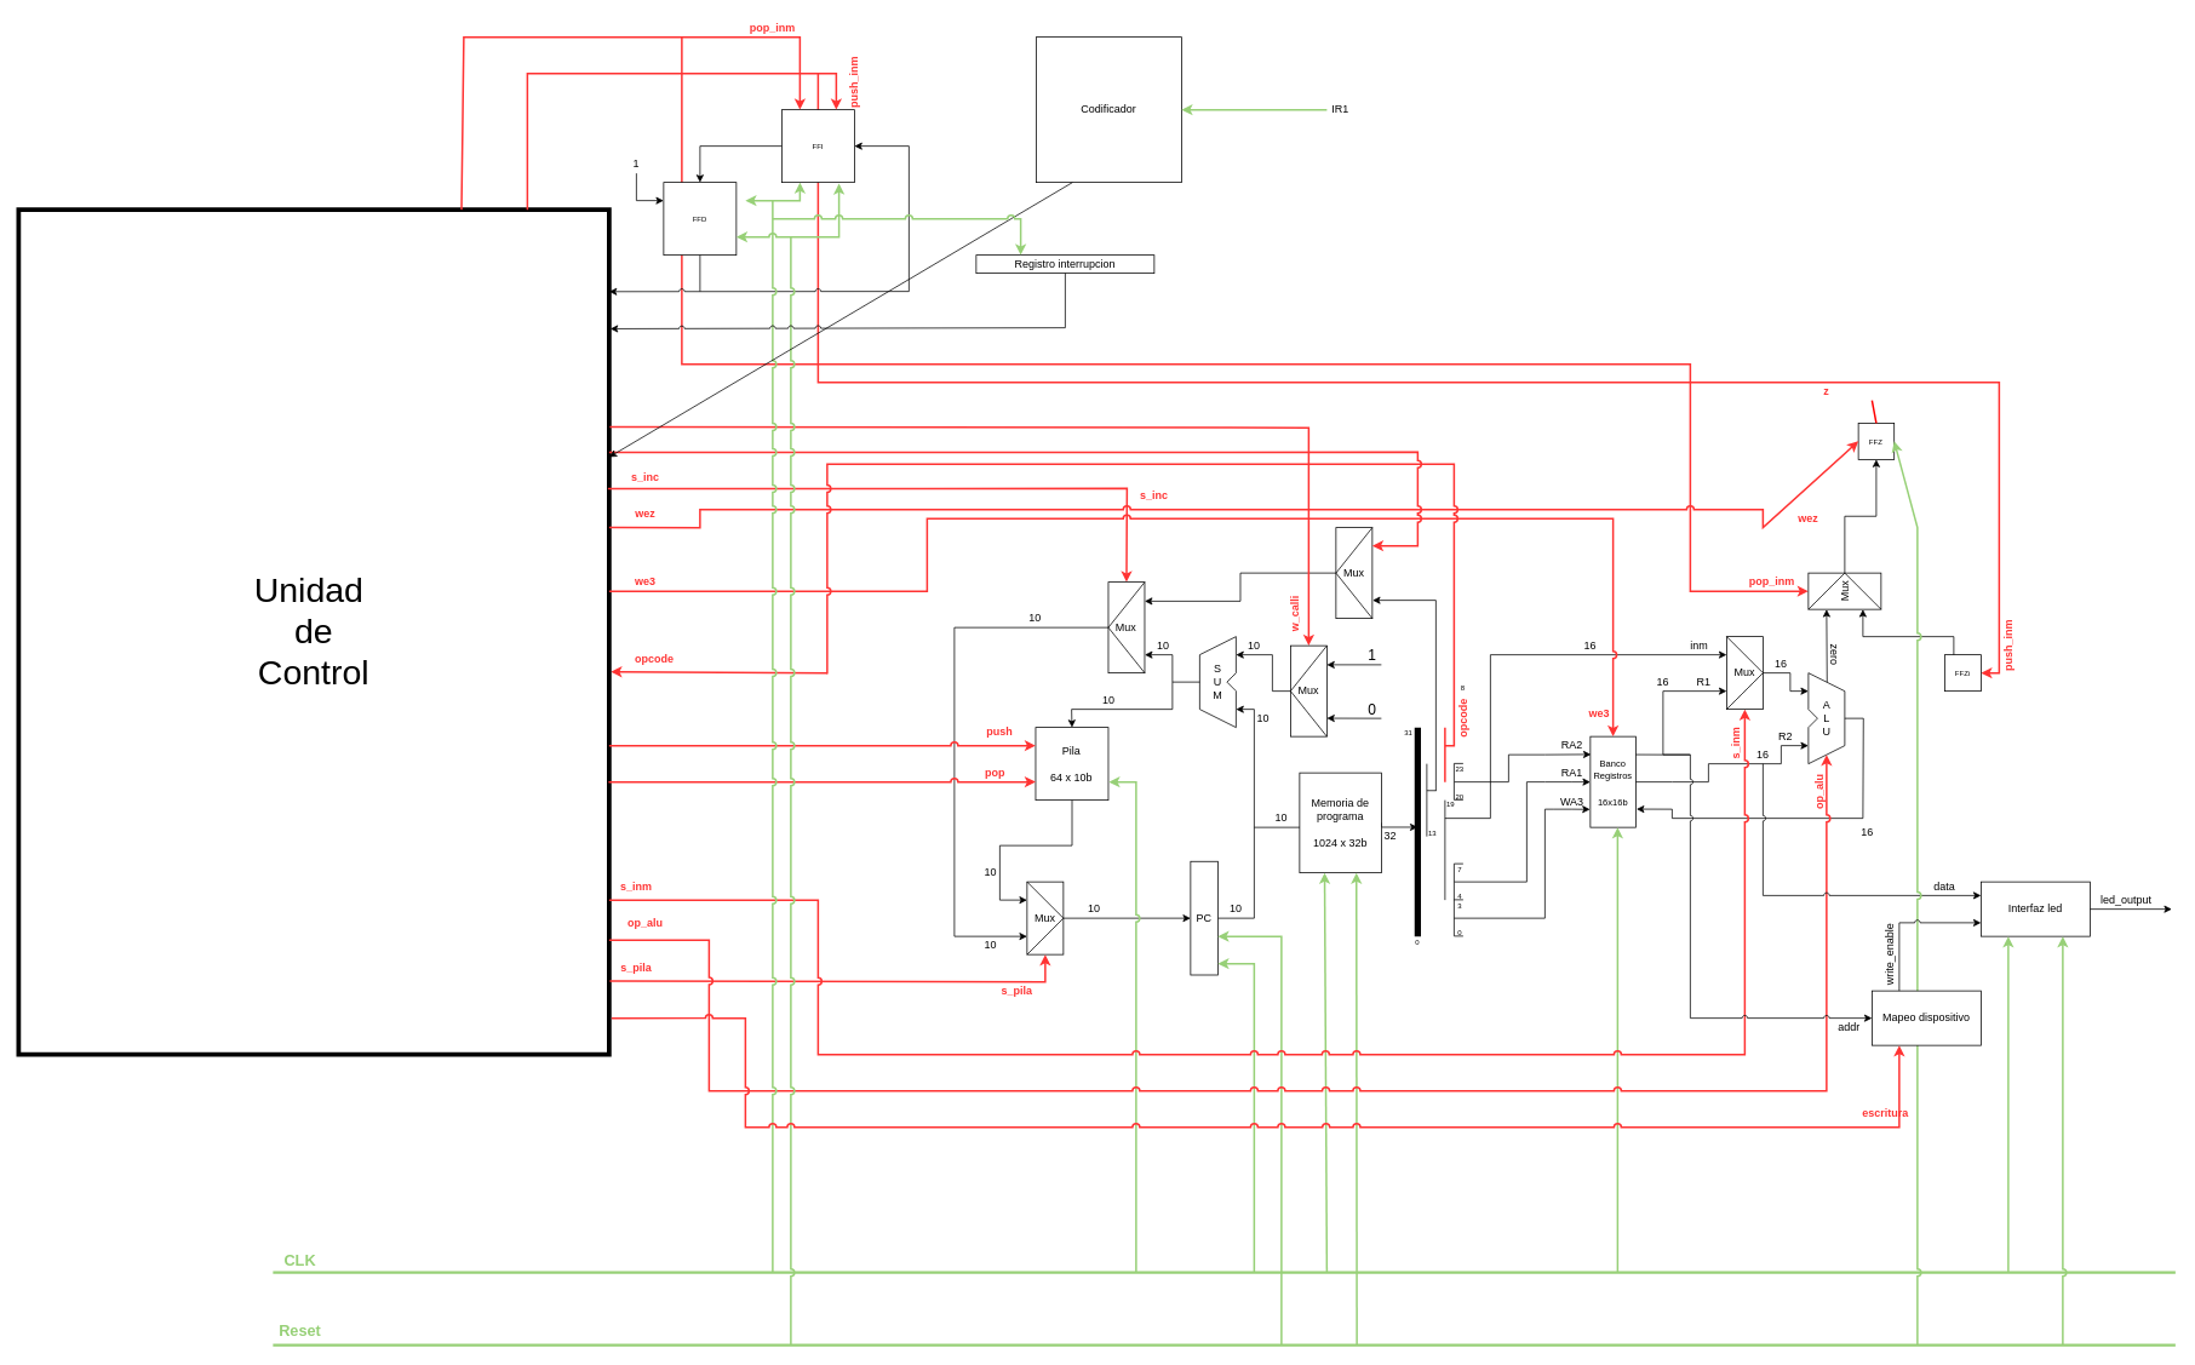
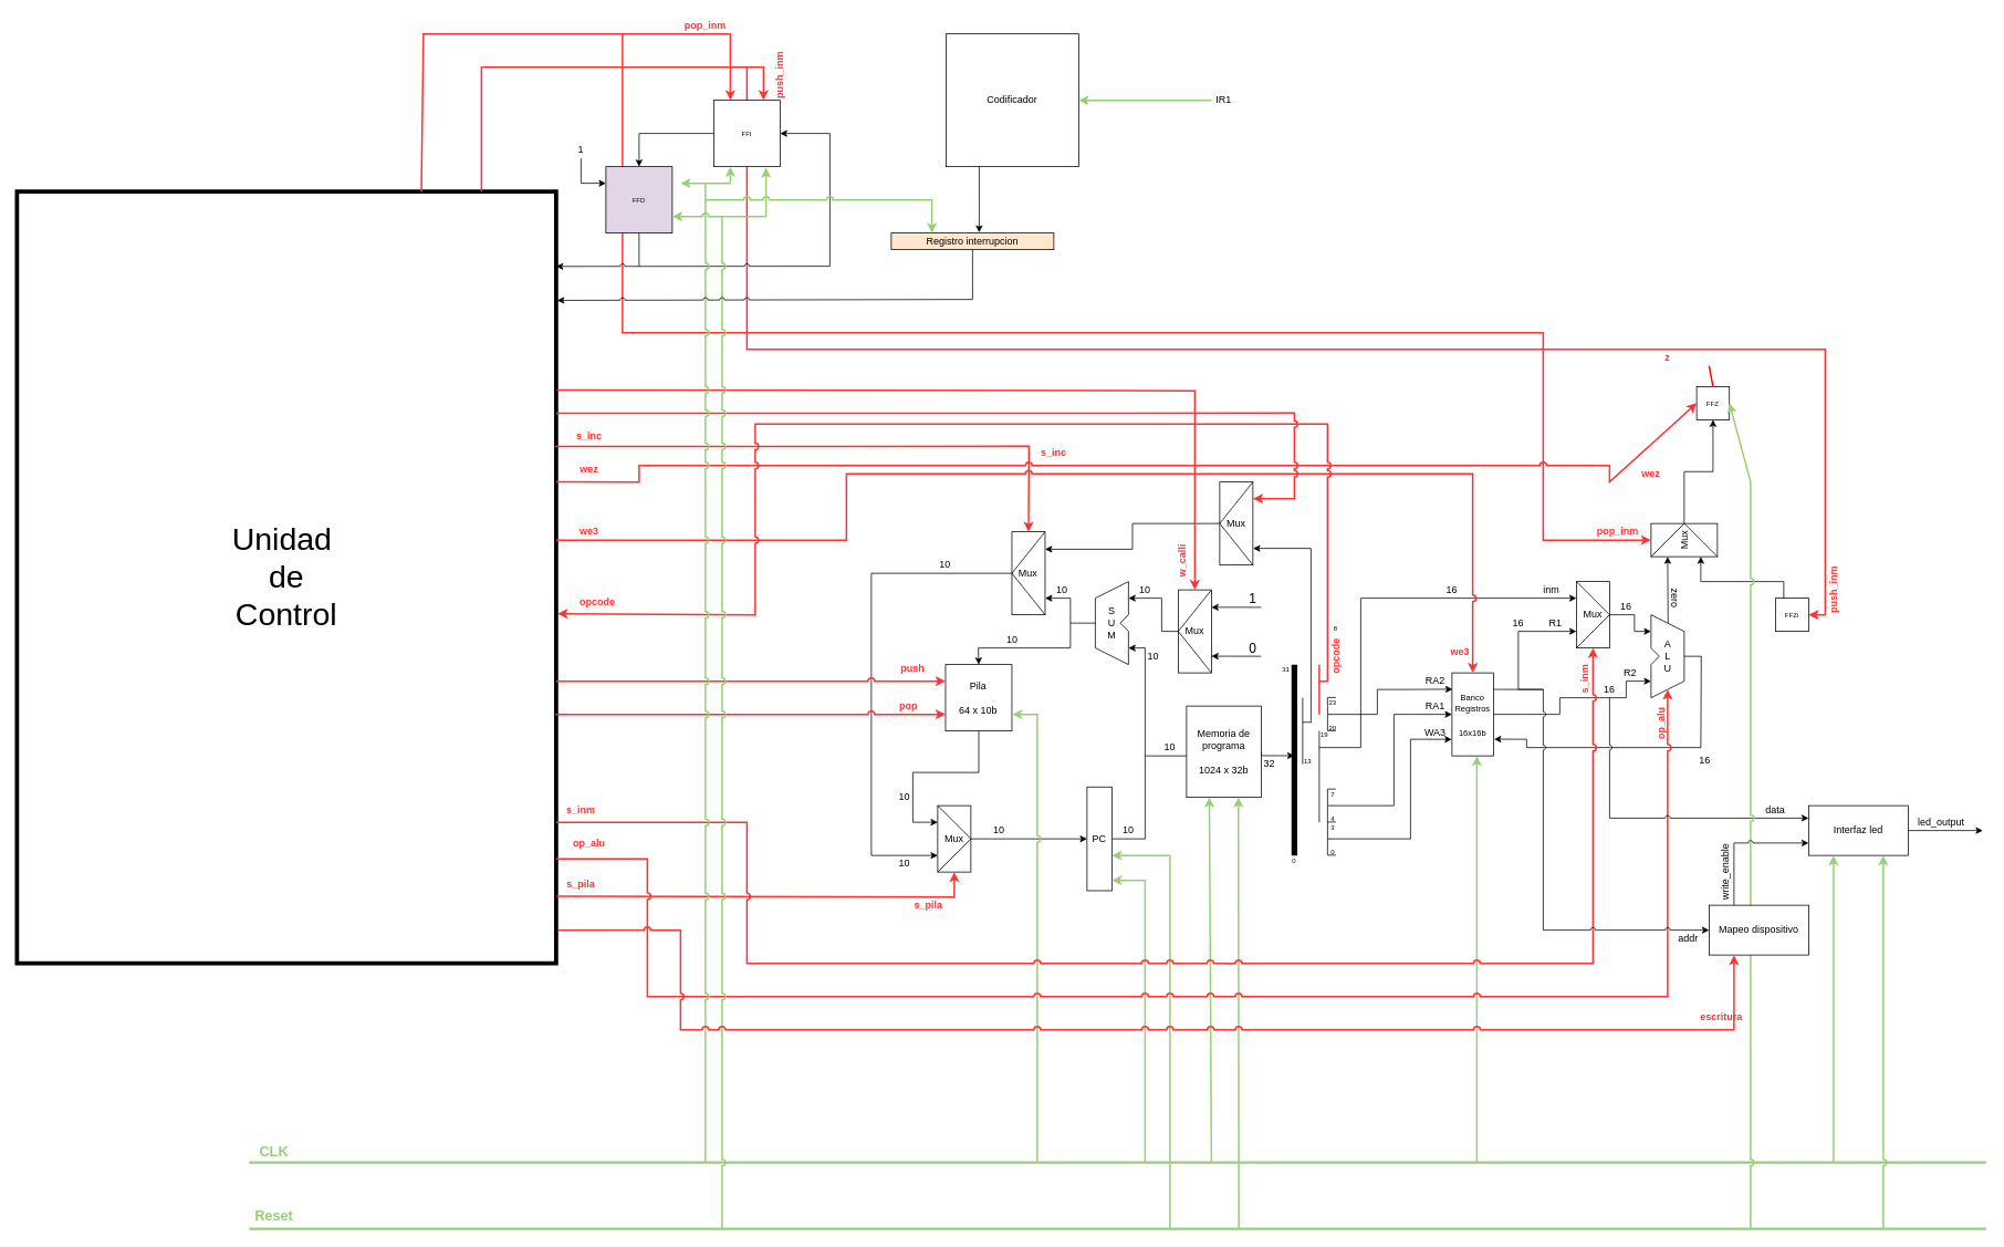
- <mxCell id="165" value="&lt;font style=&quot;font-size: 8px&quot;&gt;FFD&lt;/font&gt;" style="rounded=0;whiteSpace=wrap;html=1;" parent="1" vertex="1"><mxGeometry x="730" y="200" width="80" height="80" as="geometry" /></mxCell>
+ <mxCell id="165" value="&lt;font style=&quot;font-size: 8px&quot;&gt;FFD&lt;/font&gt;" style="rounded=0;whiteSpace=wrap;html=1;fillColor=#e1d5e7;" parent="1" vertex="1"><mxGeometry x="730" y="200" width="80" height="80" as="geometry" /></mxCell>
- <mxCell id="180" value="Registro interrupcion" style="rounded=0;whiteSpace=wrap;html=1;" parent="1" vertex="1"><mxGeometry x="1074" y="280" width="196" height="20" as="geometry" /></mxCell>
+ <mxCell id="180" value="Registro interrupcion" style="rounded=0;whiteSpace=wrap;html=1;fillColor=#ffe6cc;" parent="1" vertex="1"><mxGeometry x="1074" y="280" width="196" height="20" as="geometry" /></mxCell>
- <mxCell id="182" value="" style="endArrow=classic;html=1;rounded=0;exitX=0.25;exitY=1;exitDx=0;exitDy=0;" parent="1" source="85" target="97" edge="1"><mxGeometry width="50" height="50" relative="1" as="geometry"><mxPoint x="1360" y="250" as="sourcePoint" /><mxPoint x="1410" y="200" as="targetPoint" /></mxGeometry></mxCell>
+ <mxCell id="182" value="" style="endArrow=classic;html=1;rounded=0;exitX=0.25;exitY=1;exitDx=0;exitDy=0;entryX=0.541;entryY=-0.033;entryDx=0;entryDy=0;entryPerimeter=0;" parent="1" source="85" target="180" edge="1"><mxGeometry width="50" height="50" relative="1" as="geometry"><mxPoint x="1360" y="250" as="sourcePoint" /><mxPoint x="1410" y="200" as="targetPoint" /></mxGeometry></mxCell>
